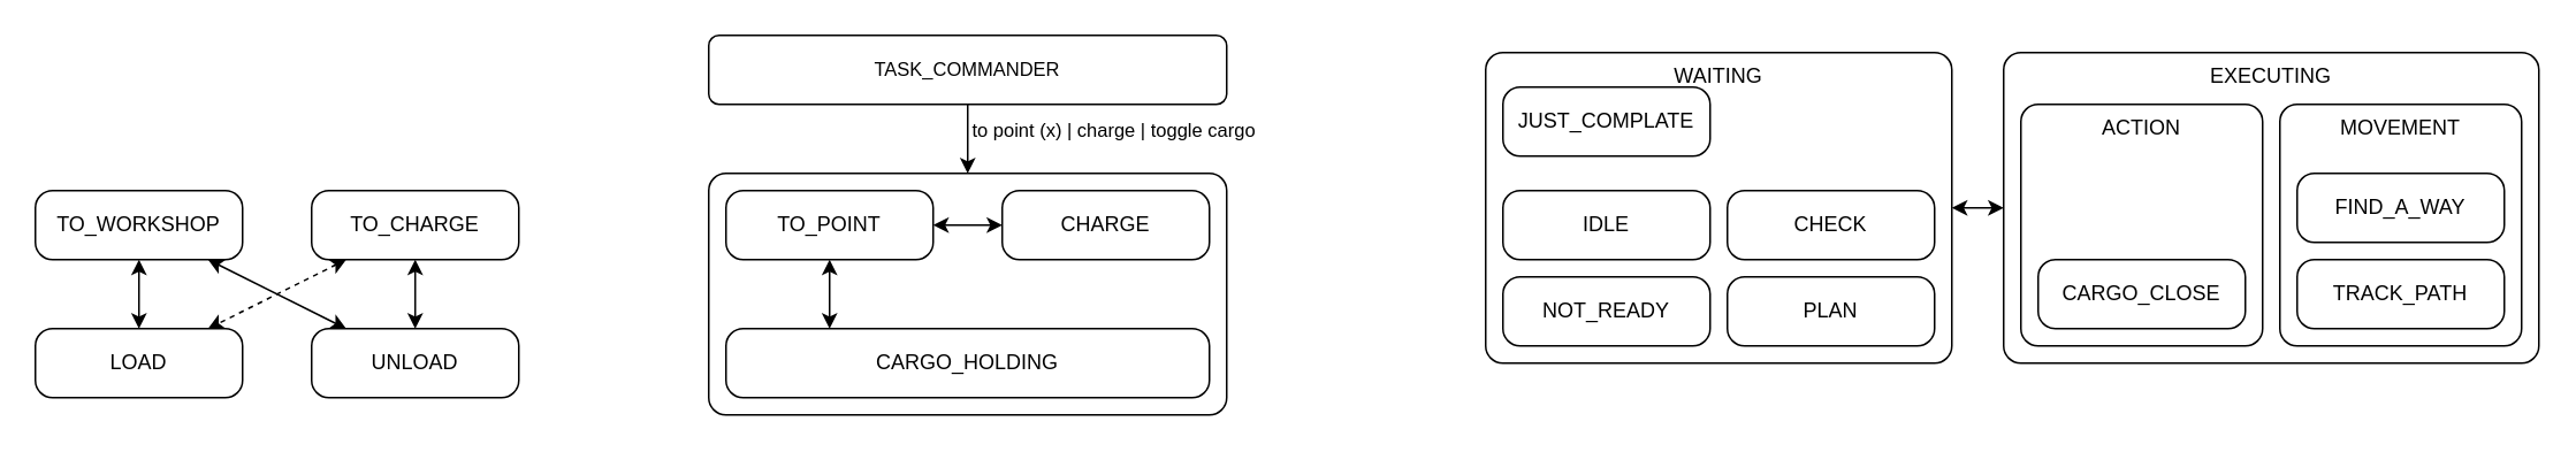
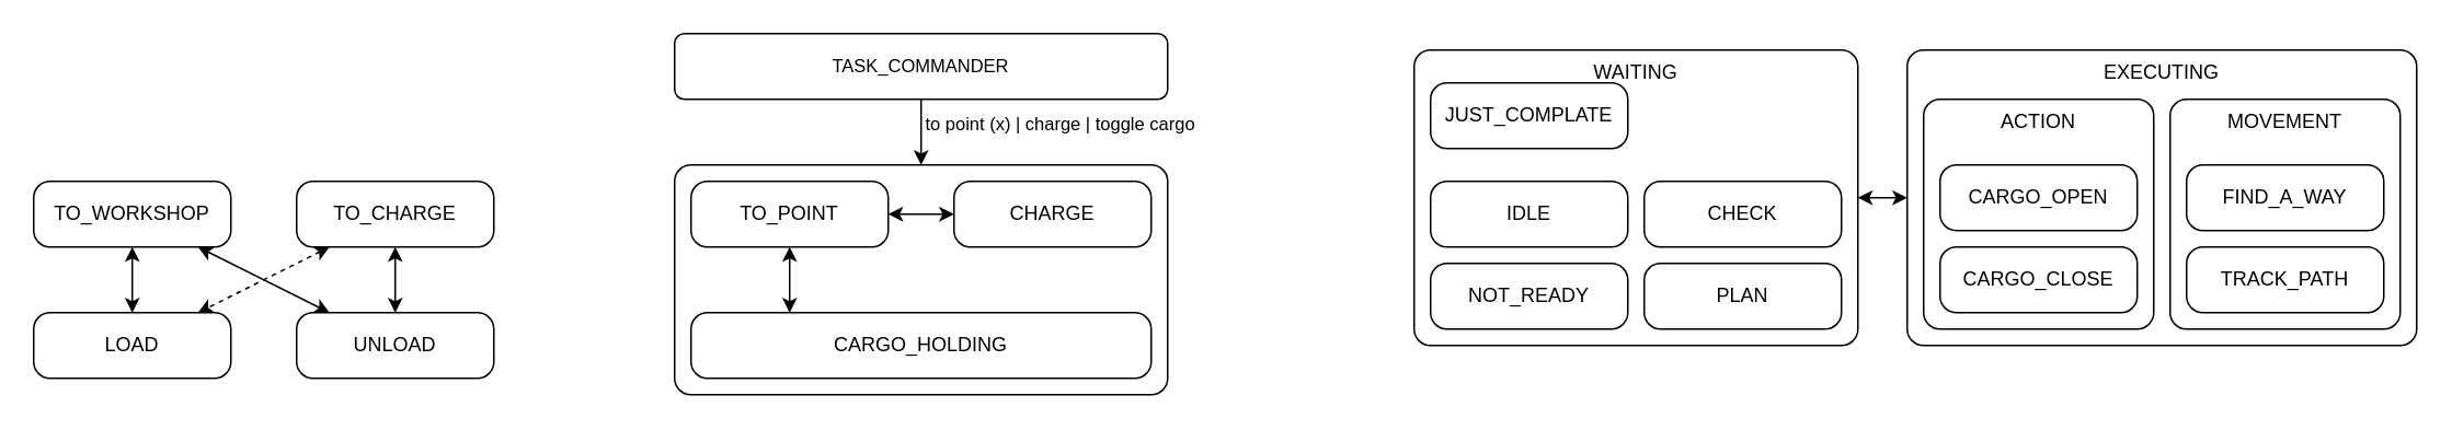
+ <mxCell id="29" value="CARGO_OPEN" style="rounded=1;whiteSpace=wrap;html=1;absoluteArcSize=1;" vertex="1" parent="1"><mxGeometry x="1180" y="100" width="120" height="40" as="geometry" /></mxCell>
